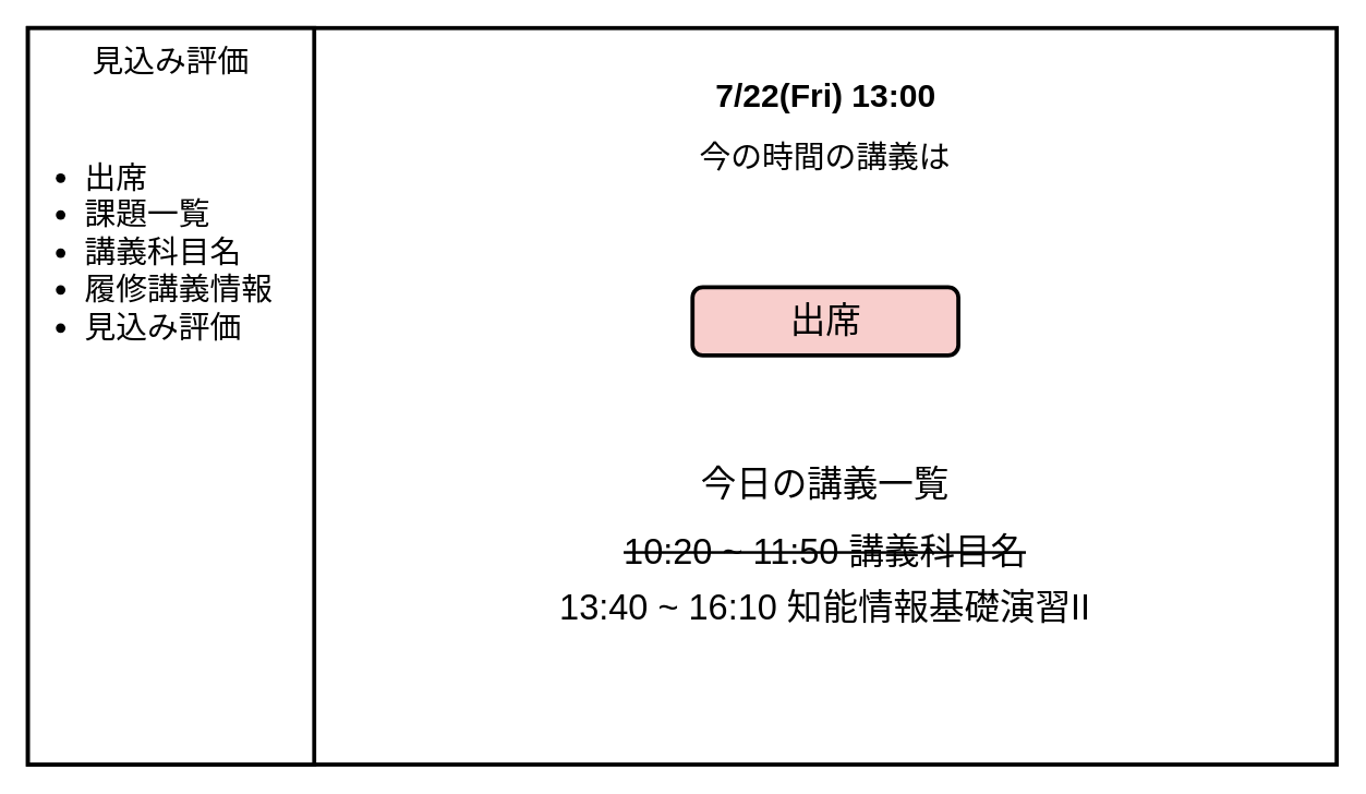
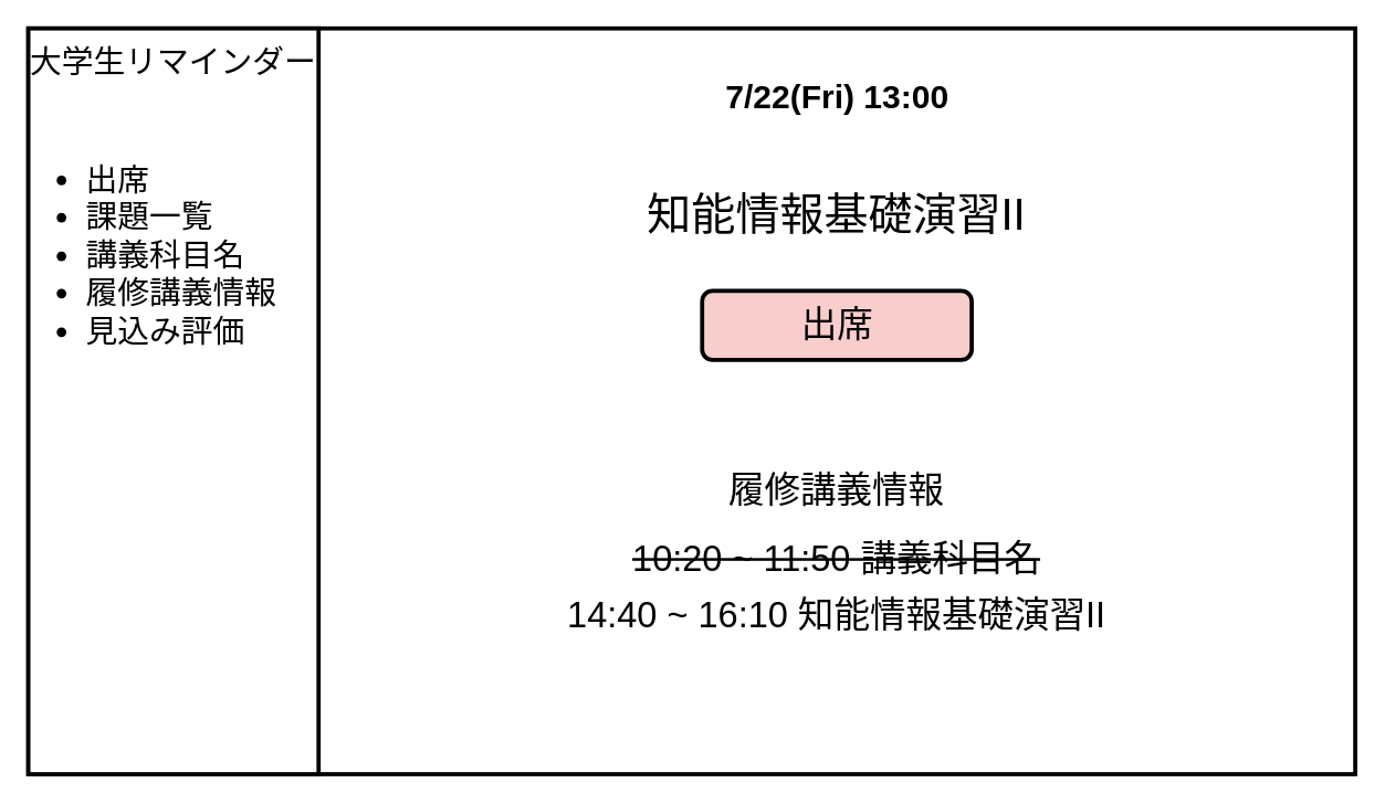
- <mxCell id="4" value="見込み評価" style="text;html=1;strokeColor=none;fillColor=none;align=center;verticalAlign=middle;whiteSpace=wrap;rounded=0;fontColor=#000000;fontSize=23;" vertex="1" parent="1"><mxGeometry x="20" y="30" width="210" height="30" as="geometry" /></mxCell>
+ <mxCell id="4" value="大学生リマインダー" style="text;html=1;strokeColor=none;fillColor=none;align=center;verticalAlign=middle;whiteSpace=wrap;rounded=0;fontColor=#000000;fontSize=23;" vertex="1" parent="1"><mxGeometry x="20" y="30" width="210" height="30" as="geometry" /></mxCell>
- <mxCell id="7" value="今の時間の講義は" style="text;html=1;strokeColor=none;fillColor=none;align=center;verticalAlign=middle;whiteSpace=wrap;rounded=0;fontSize=23;fontColor=#000000;" vertex="1" parent="1"><mxGeometry x="230" y="100" width="750" height="30" as="geometry" /></mxCell>
+ <mxCell id="8" value="知能情報基礎演習II" style="text;html=1;strokeColor=none;fillColor=none;align=center;verticalAlign=middle;whiteSpace=wrap;rounded=0;fontSize=32;fontColor=#000000;" vertex="1" parent="1"><mxGeometry x="230" y="140" width="750" height="30" as="geometry" /></mxCell>
- <mxCell id="10" value="今日の講義一覧" style="text;html=1;strokeColor=none;fillColor=none;align=center;verticalAlign=middle;whiteSpace=wrap;rounded=0;fontSize=26;fontColor=#000000;" vertex="1" parent="1"><mxGeometry x="230" y="340" width="750" height="30" as="geometry" /></mxCell>
+ <mxCell id="10" value="履修講義情報" style="text;html=1;strokeColor=none;fillColor=none;align=center;verticalAlign=middle;whiteSpace=wrap;rounded=0;fontSize=26;fontColor=#000000;" vertex="1" parent="1"><mxGeometry x="230" y="340" width="750" height="30" as="geometry" /></mxCell>
- <mxCell id="11" value="13:40 ~ 16:10 知能情報基礎演習II" style="text;html=1;strokeColor=none;fillColor=none;align=center;verticalAlign=middle;whiteSpace=wrap;rounded=0;fontSize=26;fontColor=#000000;" vertex="1" parent="1"><mxGeometry x="230" y="430" width="750" height="30" as="geometry" /></mxCell>
+ <mxCell id="11" value="14:40 ~ 16:10 知能情報基礎演習II" style="text;html=1;strokeColor=none;fillColor=none;align=center;verticalAlign=middle;whiteSpace=wrap;rounded=0;fontSize=26;fontColor=#000000;" vertex="1" parent="1"><mxGeometry x="230" y="430" width="750" height="30" as="geometry" /></mxCell>
